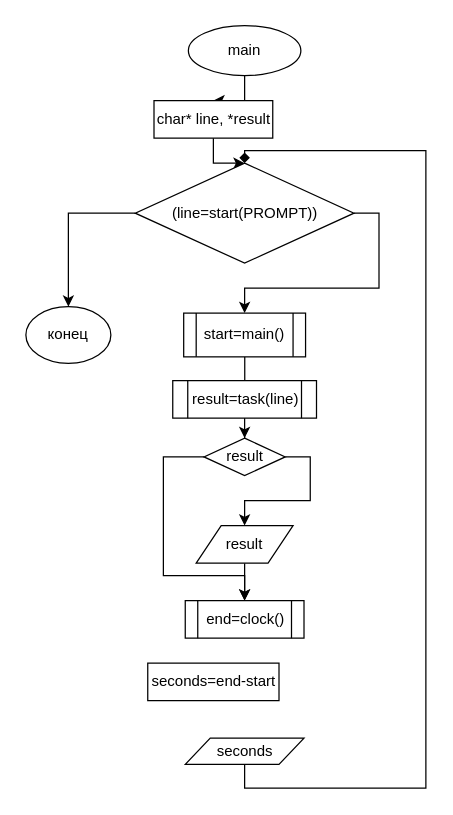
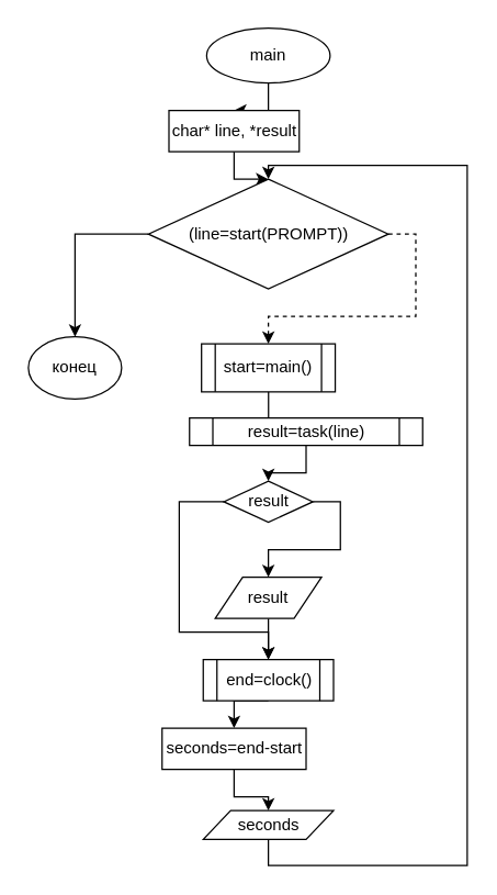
- <mxCell id="22" style="edgeStyle=orthogonalEdgeStyle;rounded=0;orthogonalLoop=1;jettySize=auto;html=1;exitX=0.5;exitY=1;exitDx=0;exitDy=0;entryX=0.5;entryY=0;entryDx=0;entryDy=0;endArrow=diamond;" parent="1" source="23" target="8" edge="1"><mxGeometry relative="1" as="geometry"><Array as="points"><mxPoint x="195" y="630" /><mxPoint x="340" y="630" /><mxPoint x="340" y="120" /><mxPoint x="195" y="120" /></Array></mxGeometry></mxCell>
+ <mxCell id="22" style="edgeStyle=orthogonalEdgeStyle;rounded=0;orthogonalLoop=1;jettySize=auto;html=1;exitX=0.5;exitY=1;exitDx=0;exitDy=0;entryX=0.5;entryY=0;entryDx=0;entryDy=0;" parent="1" source="23" target="8" edge="1"><mxGeometry relative="1" as="geometry"><Array as="points"><mxPoint x="195" y="630" /><mxPoint x="340" y="630" /><mxPoint x="340" y="120" /><mxPoint x="195" y="120" /></Array></mxGeometry></mxCell>
- <mxCell id="6" style="edgeStyle=orthogonalEdgeStyle;rounded=0;orthogonalLoop=1;jettySize=auto;html=1;exitX=1;exitY=0.5;exitDx=0;exitDy=0;entryX=0.5;entryY=0;entryDx=0;entryDy=0;" parent="1" source="8" target="10" edge="1"><mxGeometry relative="1" as="geometry" /></mxCell>
+ <mxCell id="6" style="edgeStyle=orthogonalEdgeStyle;rounded=0;orthogonalLoop=1;jettySize=auto;html=1;exitX=1;exitY=0.5;exitDx=0;exitDy=0;entryX=0.5;entryY=0;entryDx=0;entryDy=0;dashed=1;" parent="1" source="8" target="10" edge="1"><mxGeometry relative="1" as="geometry" /></mxCell>
- <mxCell id="12" value="result=task(line)" style="shape=process;whiteSpace=wrap;html=1;backgroundOutline=1;" parent="1" vertex="1"><mxGeometry x="137.5" y="304" width="115" height="30" as="geometry" /></mxCell>
+ <mxCell id="12" value="result=task(line)" style="shape=process;whiteSpace=wrap;html=1;backgroundOutline=1;" parent="1" vertex="1"><mxGeometry x="137.5" y="304" width="170" height="20" as="geometry" /></mxCell>
+ <mxCell id="18" style="edgeStyle=orthogonalEdgeStyle;rounded=0;orthogonalLoop=1;jettySize=auto;html=1;exitX=0.5;exitY=1;exitDx=0;exitDy=0;entryX=0.5;entryY=0;entryDx=0;entryDy=0;" parent="1" source="19" target="21" edge="1"><mxGeometry relative="1" as="geometry" /></mxCell>
+ <mxCell id="20" value="" style="edgeStyle=orthogonalEdgeStyle;rounded=0;orthogonalLoop=1;jettySize=auto;html=1;" parent="1" source="21" target="23" edge="1"><mxGeometry relative="1" as="geometry" /></mxCell>
